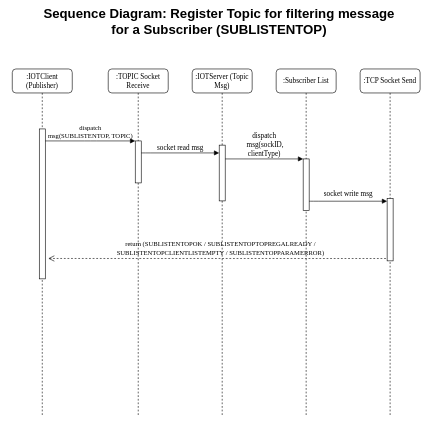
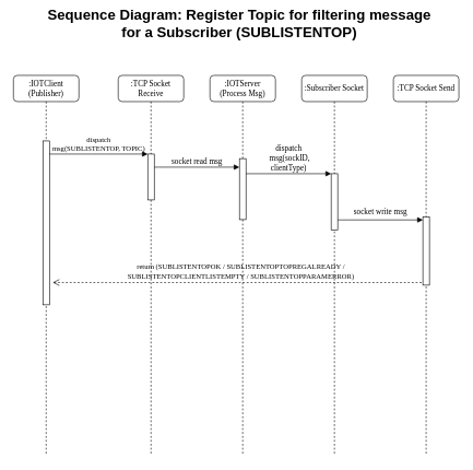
- <mxCell id="4" value=":TOPIC Socket Receive" style="shape=umlLifeline;perimeter=lifelinePerimeter;whiteSpace=wrap;html=1;container=1;collapsible=0;recursiveResize=0;outlineConnect=0;rounded=1;shadow=0;comic=0;labelBackgroundColor=none;strokeWidth=1;fontFamily=Verdana;fontSize=12;align=center;" parent="1" vertex="1"><mxGeometry x="180" y="114" width="100" height="580" as="geometry" /></mxCell>
+ <mxCell id="4" value=":TCP Socket Receive" style="shape=umlLifeline;perimeter=lifelinePerimeter;whiteSpace=wrap;html=1;container=1;collapsible=0;recursiveResize=0;outlineConnect=0;rounded=1;shadow=0;comic=0;labelBackgroundColor=none;strokeWidth=1;fontFamily=Verdana;fontSize=12;align=center;" parent="1" vertex="1"><mxGeometry x="180" y="114" width="100" height="580" as="geometry" /></mxCell>
- <mxCell id="6" value=":IOTServer (Topic Msg)" style="shape=umlLifeline;perimeter=lifelinePerimeter;whiteSpace=wrap;html=1;container=1;collapsible=0;recursiveResize=0;outlineConnect=0;rounded=1;shadow=0;comic=0;labelBackgroundColor=none;strokeWidth=1;fontFamily=Verdana;fontSize=12;align=center;" parent="1" vertex="1"><mxGeometry x="320" y="114" width="100" height="580" as="geometry" /></mxCell>
+ <mxCell id="6" value=":IOTServer (Process Msg)" style="shape=umlLifeline;perimeter=lifelinePerimeter;whiteSpace=wrap;html=1;container=1;collapsible=0;recursiveResize=0;outlineConnect=0;rounded=1;shadow=0;comic=0;labelBackgroundColor=none;strokeWidth=1;fontFamily=Verdana;fontSize=12;align=center;" parent="1" vertex="1"><mxGeometry x="320" y="114" width="100" height="580" as="geometry" /></mxCell>
- <mxCell id="8" value=":Subscriber List" style="shape=umlLifeline;perimeter=lifelinePerimeter;whiteSpace=wrap;html=1;container=1;collapsible=0;recursiveResize=0;outlineConnect=0;rounded=1;shadow=0;comic=0;labelBackgroundColor=none;strokeWidth=1;fontFamily=Verdana;fontSize=12;align=center;" parent="1" vertex="1"><mxGeometry x="460" y="114" width="100" height="580" as="geometry" /></mxCell>
+ <mxCell id="8" value=":Subscriber Socket" style="shape=umlLifeline;perimeter=lifelinePerimeter;whiteSpace=wrap;html=1;container=1;collapsible=0;recursiveResize=0;outlineConnect=0;rounded=1;shadow=0;comic=0;labelBackgroundColor=none;strokeWidth=1;fontFamily=Verdana;fontSize=12;align=center;" parent="1" vertex="1"><mxGeometry x="460" y="114" width="100" height="580" as="geometry" /></mxCell>
